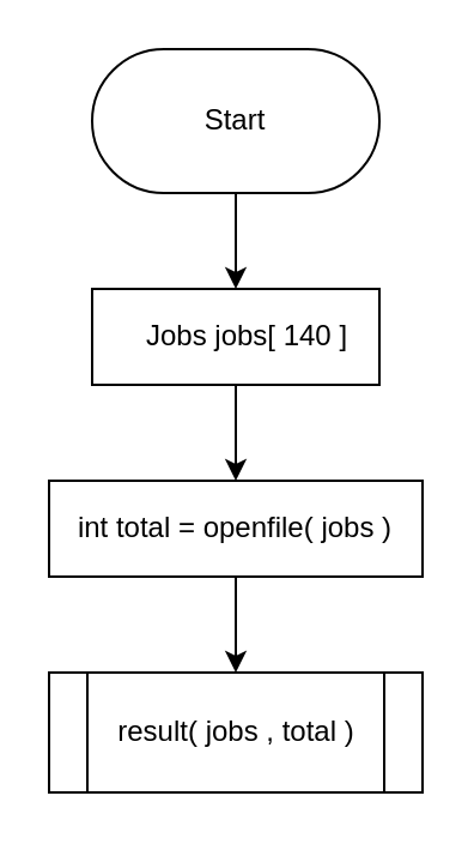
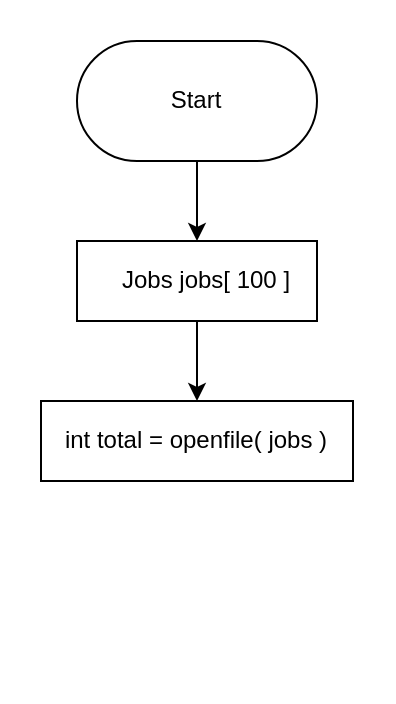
- <mxCell id="5" value="&amp;nbsp; &amp;nbsp;Jobs jobs[ 140 ]" style="rounded=0;whiteSpace=wrap;html=1;" parent="1" vertex="1"><mxGeometry x="38" y="120" width="120" height="40" as="geometry" /></mxCell>
+ <mxCell id="5" value="&amp;nbsp; &amp;nbsp;Jobs jobs[ 100 ]" style="rounded=0;whiteSpace=wrap;html=1;" parent="1" vertex="1"><mxGeometry x="38" y="120" width="120" height="40" as="geometry" /></mxCell>
- <mxCell id="6" value="" style="edgeStyle=orthogonalEdgeStyle;rounded=0;orthogonalLoop=1;jettySize=auto;html=1;" parent="1" source="7" target="8" edge="1"><mxGeometry relative="1" as="geometry" /></mxCell>
- <mxCell id="8" value="result( jobs , total )" style="shape=process;whiteSpace=wrap;html=1;backgroundOutline=1;rounded=0;" parent="1" vertex="1"><mxGeometry x="20" y="280" width="156" height="50" as="geometry" /></mxCell>
